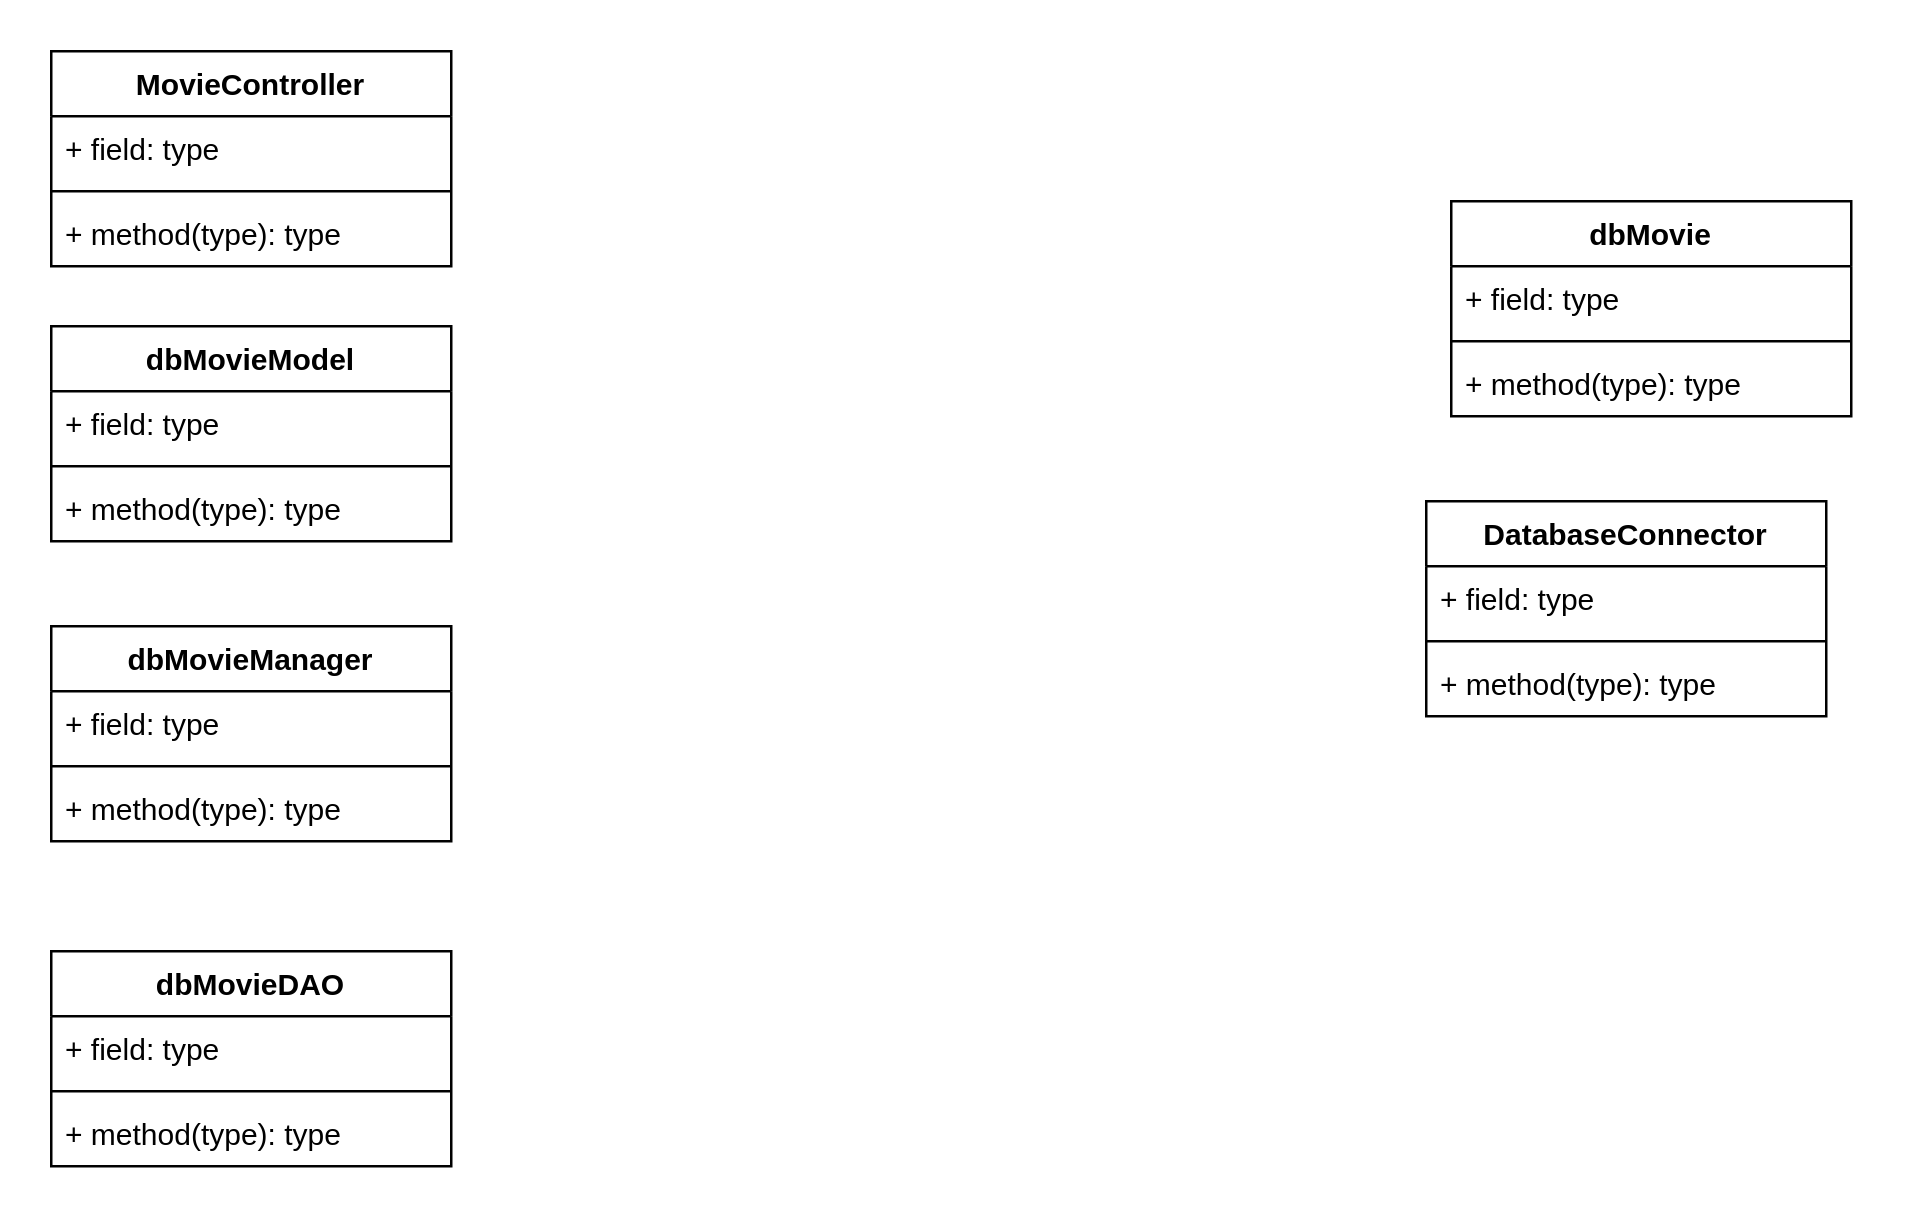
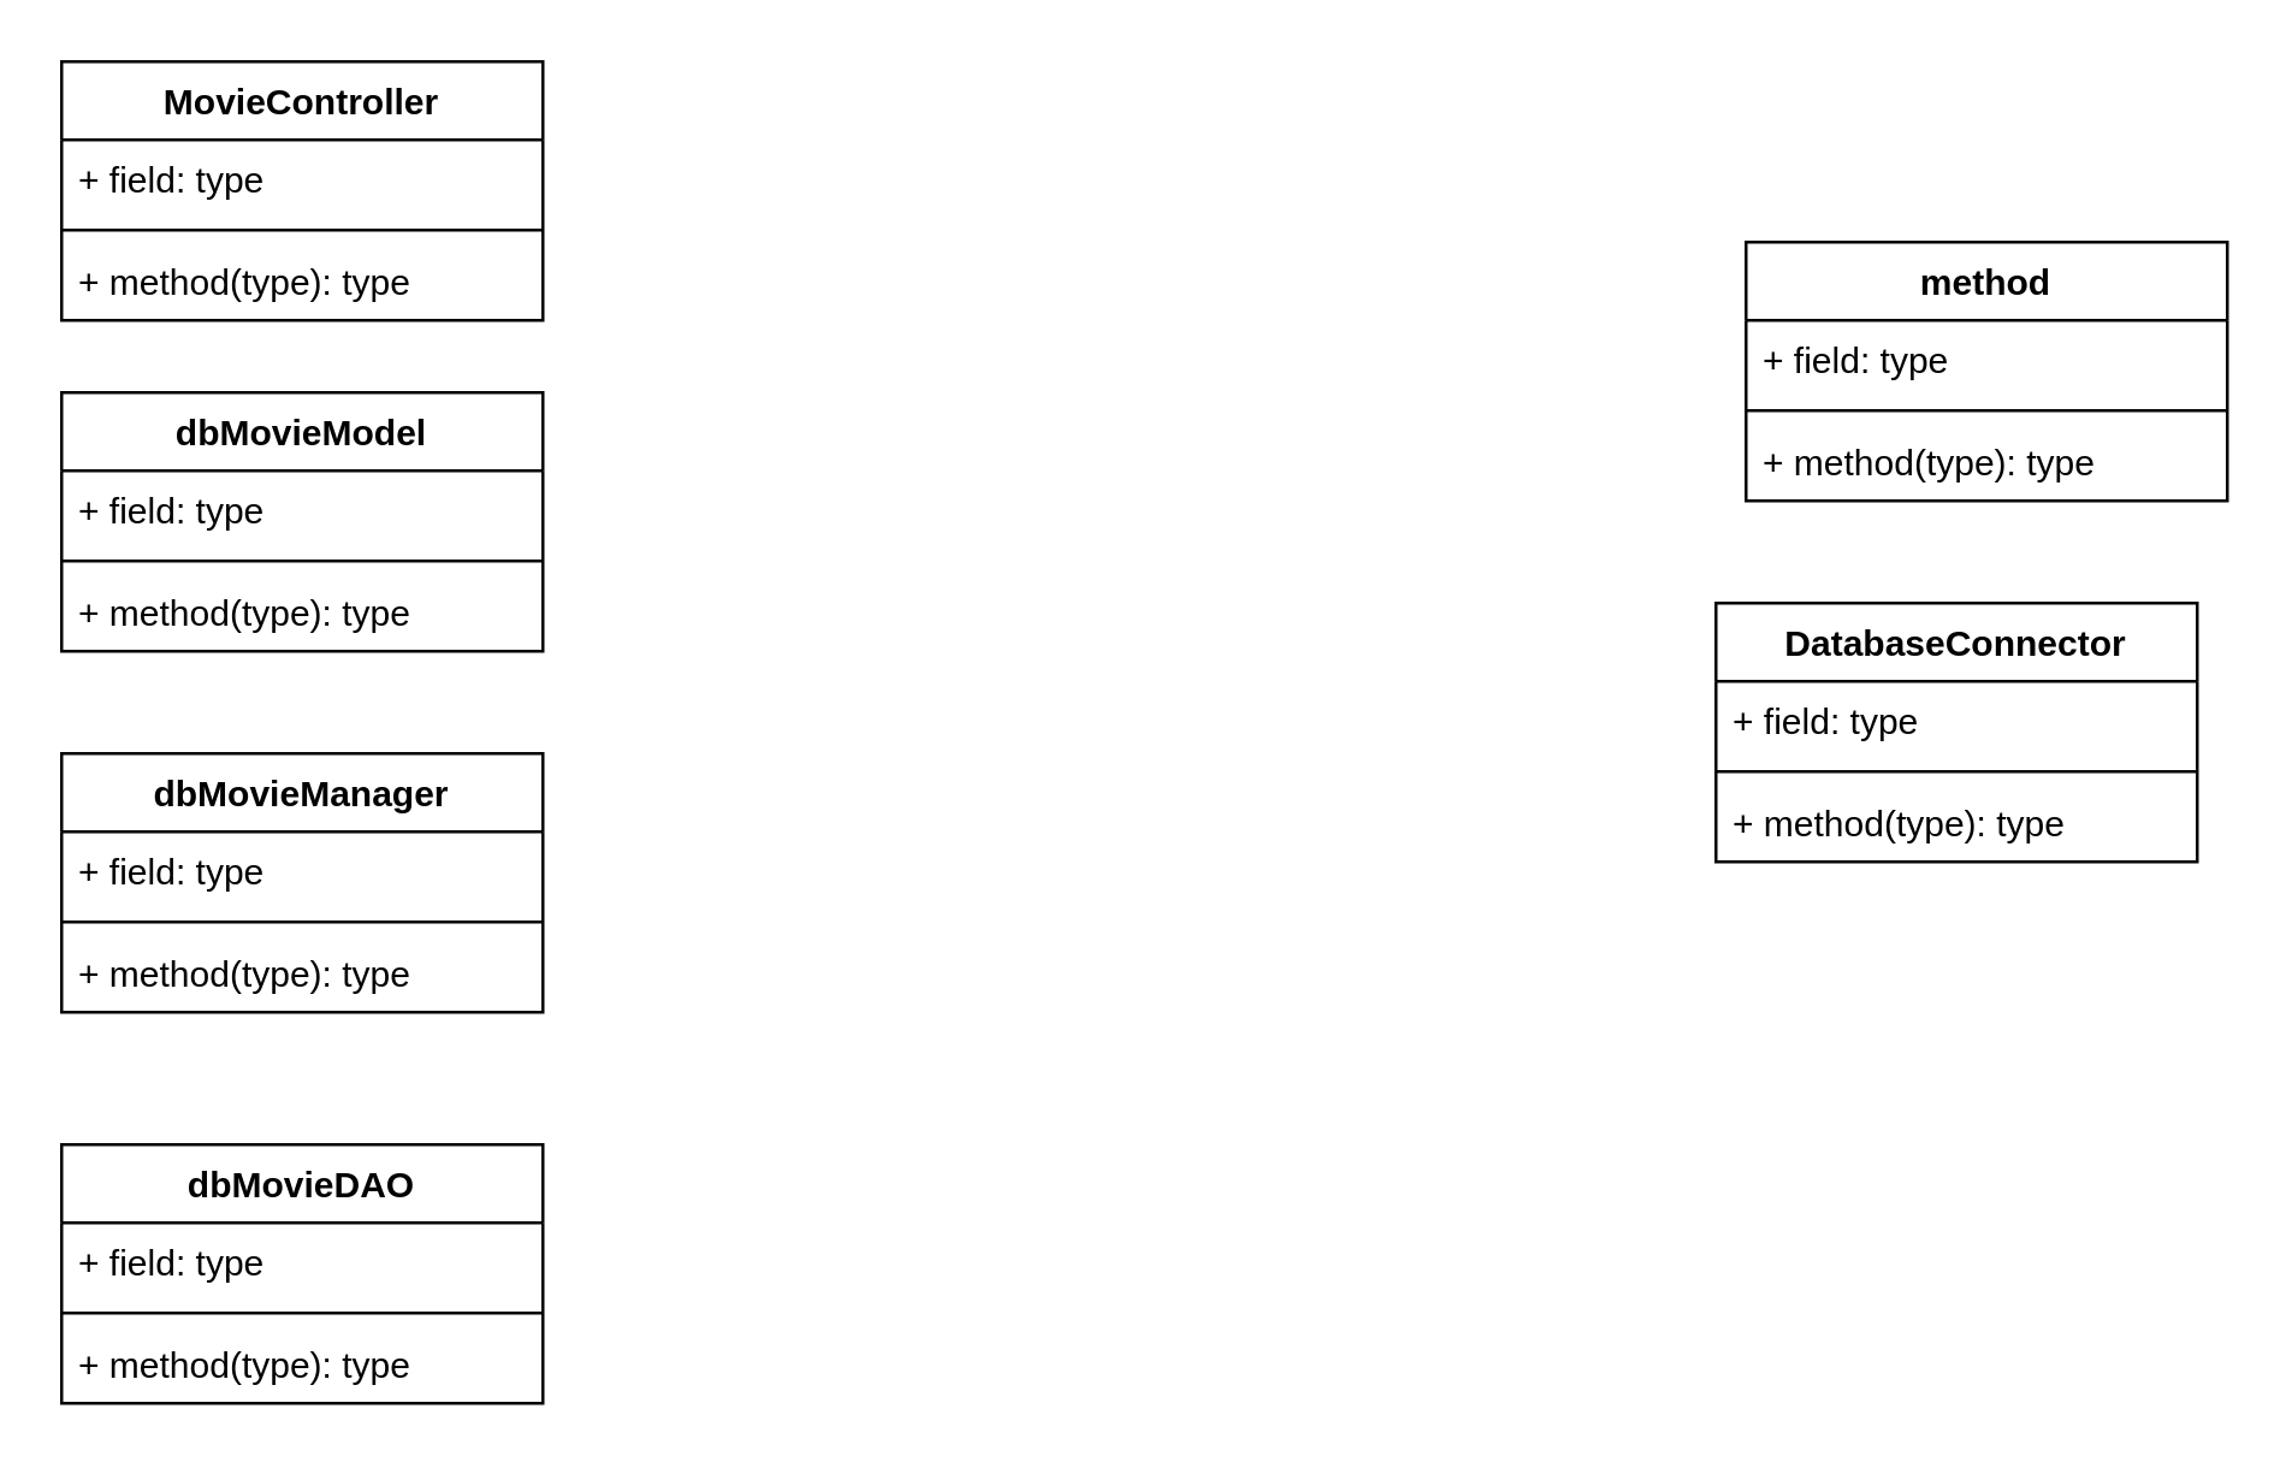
- <mxCell id="22" value="dbMovie" style="swimlane;fontStyle=1;align=center;verticalAlign=top;childLayout=stackLayout;horizontal=1;startSize=26;horizontalStack=0;resizeParent=1;resizeParentMax=0;resizeLast=0;collapsible=1;marginBottom=0;" vertex="1" parent="1"><mxGeometry x="580" y="80" width="160" height="86" as="geometry" /></mxCell>
+ <mxCell id="22" value="method" style="swimlane;fontStyle=1;align=center;verticalAlign=top;childLayout=stackLayout;horizontal=1;startSize=26;horizontalStack=0;resizeParent=1;resizeParentMax=0;resizeLast=0;collapsible=1;marginBottom=0;" vertex="1" parent="1"><mxGeometry x="580" y="80" width="160" height="86" as="geometry" /></mxCell>
